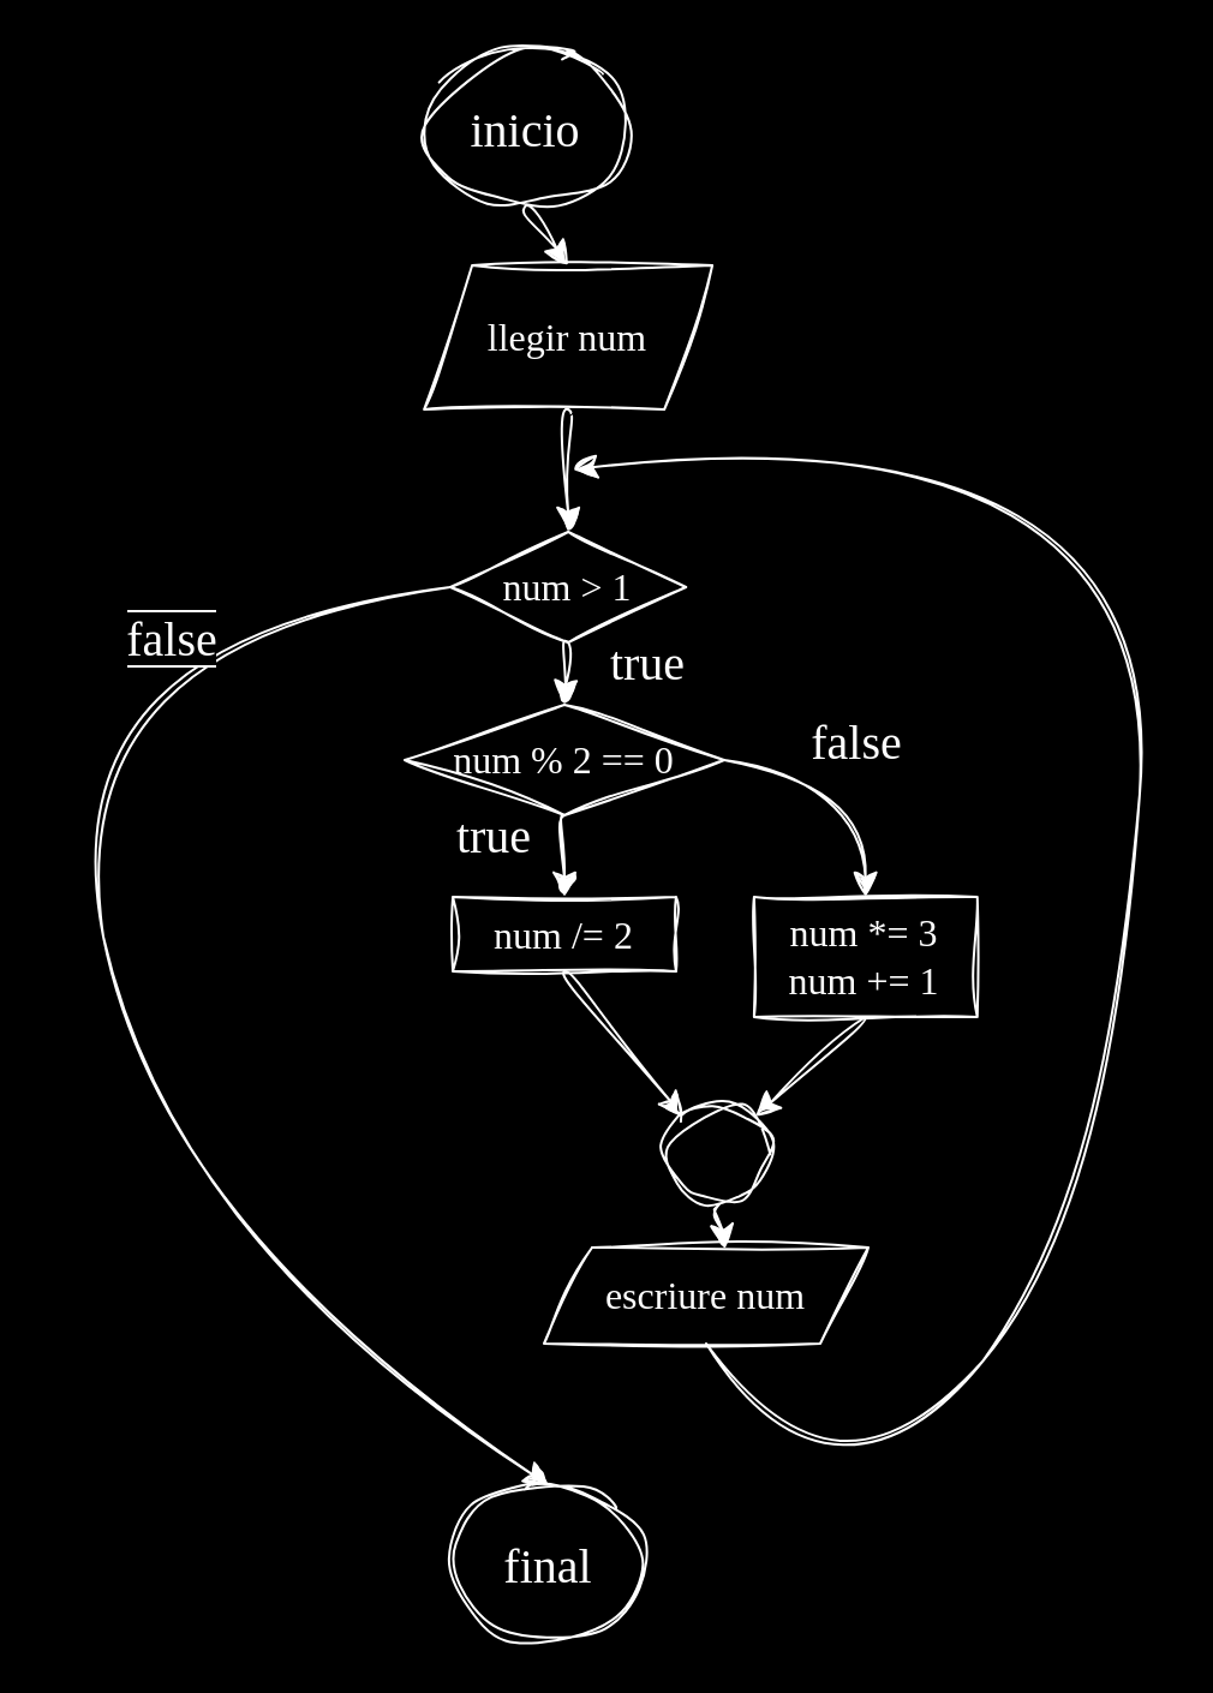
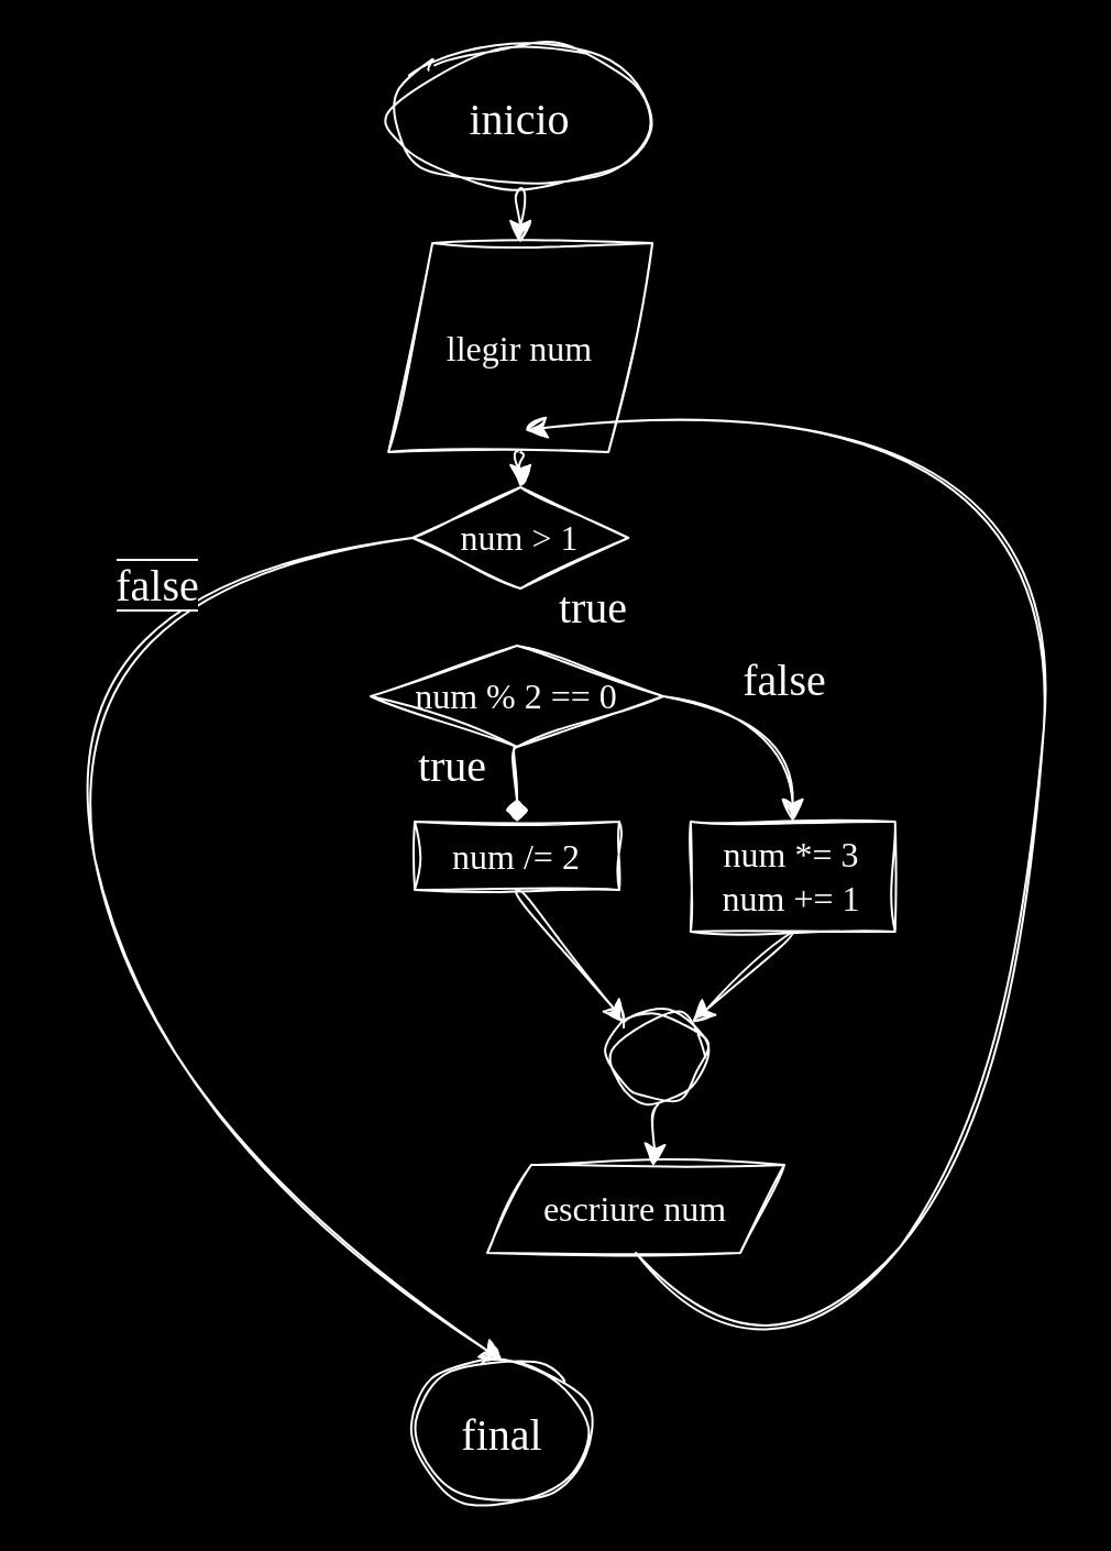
- <mxCell id="2" value="&lt;font&gt;inicio&lt;/font&gt;" style="ellipse;whiteSpace=wrap;html=1;hachureGap=4;fontFamily=Architects Daughter;fontSource=https%3A%2F%2Ffonts.googleapis.com%2Fcss%3Ffamily%3DArchitects%2BDaughter;fontSize=20;sketch=1;curveFitting=1;jiggle=2;labelBackgroundColor=none;fillColor=#000000;strokeColor=#FFFFFF;fontColor=#FFFFFF;" parent="1" vertex="1"><mxGeometry x="176.06" y="20" width="85" height="65" as="geometry" /></mxCell>
+ <mxCell id="2" value="&lt;font&gt;inicio&lt;/font&gt;" style="ellipse;whiteSpace=wrap;html=1;hachureGap=4;fontFamily=Architects Daughter;fontSource=https%3A%2F%2Ffonts.googleapis.com%2Fcss%3Ffamily%3DArchitects%2BDaughter;fontSize=20;sketch=1;curveFitting=1;jiggle=2;labelBackgroundColor=none;fillColor=#000000;strokeColor=#FFFFFF;fontColor=#FFFFFF;" parent="1" vertex="1"><mxGeometry x="176.06" y="20" width="120" height="65" as="geometry" /></mxCell>
- <mxCell id="11" value="llegir num" style="shape=parallelogram;perimeter=parallelogramPerimeter;whiteSpace=wrap;html=1;fixedSize=1;sketch=1;hachureGap=4;jiggle=2;curveFitting=1;fontFamily=Architects Daughter;fontSource=https%3A%2F%2Ffonts.googleapis.com%2Fcss%3Ffamily%3DArchitects%2BDaughter;fontSize=16;fillColor=#000000;strokeColor=#FFFFFF;fontColor=#FFFFFF;labelBackgroundColor=none;rounded=0;" vertex="1" parent="1"><mxGeometry x="176.06" y="110" width="120" height="60" as="geometry" /></mxCell>
+ <mxCell id="11" value="llegir num" style="shape=parallelogram;perimeter=parallelogramPerimeter;whiteSpace=wrap;html=1;fixedSize=1;sketch=1;hachureGap=4;jiggle=2;curveFitting=1;fontFamily=Architects Daughter;fontSource=https%3A%2F%2Ffonts.googleapis.com%2Fcss%3Ffamily%3DArchitects%2BDaughter;fontSize=16;fillColor=#000000;strokeColor=#FFFFFF;fontColor=#FFFFFF;labelBackgroundColor=none;rounded=0;" vertex="1" parent="1"><mxGeometry x="176.06" y="110" width="120" height="95" as="geometry" /></mxCell>
- <mxCell id="12" value="" style="endArrow=classic;html=1;rounded=0;sketch=1;hachureGap=4;jiggle=2;curveFitting=1;fontFamily=Architects Daughter;fontSource=https%3A%2F%2Ffonts.googleapis.com%2Fcss%3Ffamily%3DArchitects%2BDaughter;fontSize=16;startSize=8;endSize=8;curved=1;strokeColor=#FFFFFF;exitX=0.5;exitY=1;exitDx=0;exitDy=0;entryX=0.5;entryY=0;entryDx=0;entryDy=0;" edge="1" parent="1" source="5" target="13"><mxGeometry width="50" height="50" relative="1" as="geometry"><mxPoint x="182" y="339" as="sourcePoint" /><mxPoint x="236.06" y="301" as="targetPoint" /><Array as="points" /></mxGeometry></mxCell>
- <mxCell id="14" value="" style="endArrow=classic;html=1;rounded=0;sketch=1;hachureGap=4;jiggle=2;curveFitting=1;fontFamily=Architects Daughter;fontSource=https%3A%2F%2Ffonts.googleapis.com%2Fcss%3Ffamily%3DArchitects%2BDaughter;fontSize=16;startSize=8;endSize=8;curved=1;strokeColor=#FFFFFF;exitX=0.5;exitY=1;exitDx=0;exitDy=0;entryX=0.5;entryY=0;entryDx=0;entryDy=0;" edge="1" parent="1" source="13" target="16"><mxGeometry width="50" height="50" relative="1" as="geometry"><mxPoint x="180.44" y="411" as="sourcePoint" /><mxPoint x="238.44" y="417" as="targetPoint" /><Array as="points" /></mxGeometry></mxCell>
+ <mxCell id="14" value="" style="endArrow=diamond;html=1;rounded=0;sketch=1;hachureGap=4;jiggle=2;curveFitting=1;fontFamily=Architects Daughter;fontSource=https%3A%2F%2Ffonts.googleapis.com%2Fcss%3Ffamily%3DArchitects%2BDaughter;fontSize=16;startSize=8;endSize=8;curved=1;strokeColor=#FFFFFF;exitX=0.5;exitY=1;exitDx=0;exitDy=0;entryX=0.5;entryY=0;entryDx=0;entryDy=0;" edge="1" parent="1" source="13" target="16"><mxGeometry width="50" height="50" relative="1" as="geometry"><mxPoint x="180.44" y="411" as="sourcePoint" /><mxPoint x="238.44" y="417" as="targetPoint" /><Array as="points" /></mxGeometry></mxCell>
- <mxCell id="7" value="escriure num" style="shape=parallelogram;perimeter=parallelogramPerimeter;whiteSpace=wrap;html=1;fixedSize=1;sketch=1;hachureGap=4;jiggle=2;curveFitting=1;fontFamily=Architects Daughter;fontSource=https%3A%2F%2Ffonts.googleapis.com%2Fcss%3Ffamily%3DArchitects%2BDaughter;fontSize=16;fillColor=#000000;strokeColor=#FFFFFF;fontColor=#FFFFFF;labelBackgroundColor=none;rounded=0;" parent="1" vertex="1"><mxGeometry x="226" y="519" width="135" height="40" as="geometry" /></mxCell>
+ <mxCell id="7" value="escriure num" style="shape=parallelogram;perimeter=parallelogramPerimeter;whiteSpace=wrap;html=1;fixedSize=1;sketch=1;hachureGap=4;jiggle=2;curveFitting=1;fontFamily=Architects Daughter;fontSource=https%3A%2F%2Ffonts.googleapis.com%2Fcss%3Ffamily%3DArchitects%2BDaughter;fontSize=16;fillColor=#000000;strokeColor=#FFFFFF;fontColor=#FFFFFF;labelBackgroundColor=none;rounded=0;" parent="1" vertex="1"><mxGeometry x="221" y="529" width="135" height="40" as="geometry" /></mxCell>
